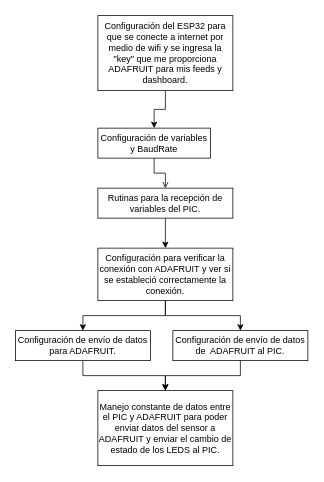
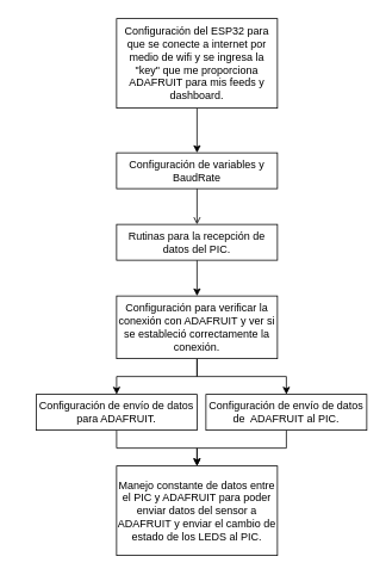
- <mxCell id="5" value="Configuración de variables y BaudRate" style="rounded=0;whiteSpace=wrap;html=1;" vertex="1" parent="1"><mxGeometry x="130" y="170" width="150" height="40" as="geometry" /></mxCell>
+ <mxCell id="5" value="Configuración de variables y BaudRate" style="rounded=0;whiteSpace=wrap;html=1;" vertex="1" parent="1"><mxGeometry x="130" y="170" width="180" height="40" as="geometry" /></mxCell>
- <mxCell id="7" value="Rutinas para la recepción de variables del PIC." style="rounded=0;whiteSpace=wrap;html=1;" vertex="1" parent="1"><mxGeometry x="130" y="250" width="180" height="40" as="geometry" /></mxCell>
+ <mxCell id="7" value="Rutinas para la recepción de datos del PIC." style="rounded=0;whiteSpace=wrap;html=1;" vertex="1" parent="1"><mxGeometry x="130" y="250" width="180" height="40" as="geometry" /></mxCell>
- <mxCell id="12" value="Configuración de envío de datos para ADAFRUIT." style="rounded=0;whiteSpace=wrap;html=1;" vertex="1" parent="1"><mxGeometry x="20" y="440" width="180" height="40" as="geometry" /></mxCell>
+ <mxCell id="12" value="Configuración de envío de datos para ADAFRUIT." style="rounded=0;whiteSpace=wrap;html=1;" vertex="1" parent="1"><mxGeometry x="40" y="440" width="180" height="40" as="geometry" /></mxCell>
